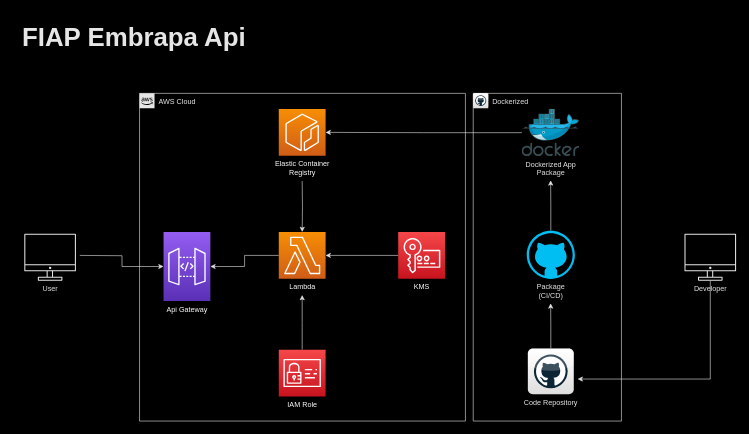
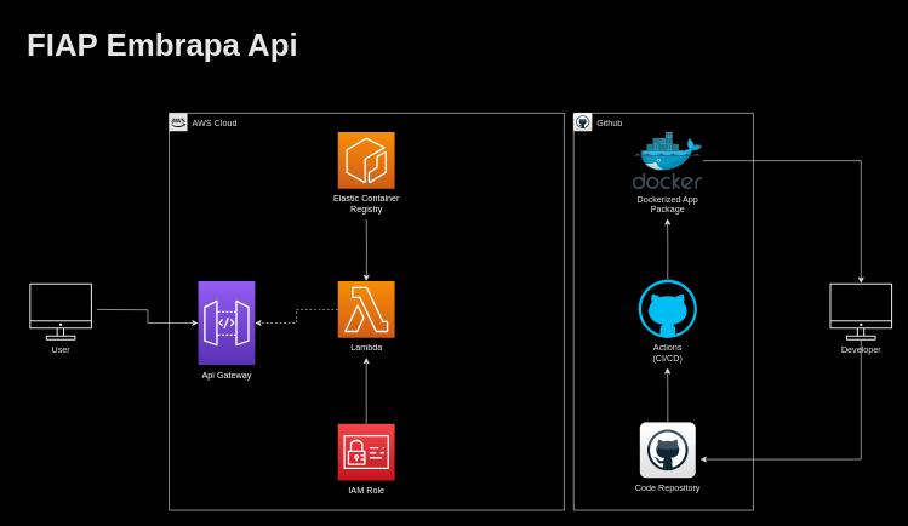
- <mxCell id="16" value="Dockerized" style="points=[[0,0],[0.25,0],[0.5,0],[0.75,0],[1,0],[1,0.25],[1,0.5],[1,0.75],[1,1],[0.75,1],[0.5,1],[0.25,1],[0,1],[0,0.75],[0,0.5],[0,0.25]];outlineConnect=0;gradientColor=none;html=1;whiteSpace=wrap;fontSize=12;fontStyle=0;container=0;pointerEvents=0;collapsible=0;recursiveResize=0;shape=mxgraph.aws4.group;grIcon=mxgraph.aws4.group_aws_cloud_alt;strokeColor=#E6E6E6;fillColor=none;verticalAlign=top;align=left;spacingLeft=30;fontColor=#E6E6E6;dashed=0;" vertex="1" parent="1"><mxGeometry x="788" y="155" width="247" height="546" as="geometry" /></mxCell>
+ <mxCell id="16" value="Github" style="points=[[0,0],[0.25,0],[0.5,0],[0.75,0],[1,0],[1,0.25],[1,0.5],[1,0.75],[1,1],[0.75,1],[0.5,1],[0.25,1],[0,1],[0,0.75],[0,0.5],[0,0.25]];outlineConnect=0;gradientColor=none;html=1;whiteSpace=wrap;fontSize=12;fontStyle=0;container=0;pointerEvents=0;collapsible=0;recursiveResize=0;shape=mxgraph.aws4.group;grIcon=mxgraph.aws4.group_aws_cloud_alt;strokeColor=#E6E6E6;fillColor=none;verticalAlign=top;align=left;spacingLeft=30;fontColor=#E6E6E6;dashed=0;" vertex="1" parent="1"><mxGeometry x="788" y="155" width="247" height="546" as="geometry" /></mxCell>
- <mxCell id="20" style="edgeStyle=orthogonalEdgeStyle;rounded=0;orthogonalLoop=1;jettySize=auto;html=1;fontColor=#E6E6E6;strokeColor=#E6E6E6;" edge="1" parent="1" source="21" target="7"><mxGeometry relative="1" as="geometry" /></mxCell>
+ <mxCell id="20" style="edgeStyle=orthogonalEdgeStyle;rounded=0;orthogonalLoop=1;jettySize=auto;html=1;fontColor=#E6E6E6;strokeColor=#E6E6E6;" edge="1" parent="1" source="21" target="23"><mxGeometry relative="1" as="geometry" /></mxCell>
- <mxCell id="8" style="edgeStyle=orthogonalEdgeStyle;rounded=0;orthogonalLoop=1;jettySize=auto;html=1;fontColor=#FFFFFF;strokeColor=#E6E6E6;" edge="1" parent="1" source="9" target="5"><mxGeometry relative="1" as="geometry" /></mxCell>
- <mxCell id="9" value="KMS" style="sketch=0;points=[[0,0,0],[0.25,0,0],[0.5,0,0],[0.75,0,0],[1,0,0],[0,1,0],[0.25,1,0],[0.5,1,0],[0.75,1,0],[1,1,0],[0,0.25,0],[0,0.5,0],[0,0.75,0],[1,0.25,0],[1,0.5,0],[1,0.75,0]];outlineConnect=0;fontColor=#FFFFFF;gradientColor=#F54749;gradientDirection=north;fillColor=#C7131F;strokeColor=#ffffff;dashed=0;verticalLabelPosition=bottom;verticalAlign=top;align=center;html=1;fontSize=12;fontStyle=0;aspect=fixed;shape=mxgraph.aws4.resourceIcon;resIcon=mxgraph.aws4.key_management_service;" vertex="1" parent="1"><mxGeometry x="663" y="386" width="78" height="78" as="geometry" /></mxCell>
- <mxCell id="4" style="edgeStyle=orthogonalEdgeStyle;rounded=0;orthogonalLoop=1;jettySize=auto;html=1;entryX=1;entryY=0.5;entryDx=0;entryDy=0;entryPerimeter=0;fontColor=#FFFFFF;strokeColor=#E6E6E6;" edge="1" parent="1" source="5" target="3"><mxGeometry relative="1" as="geometry" /></mxCell>
+ <mxCell id="4" style="edgeStyle=orthogonalEdgeStyle;rounded=0;orthogonalLoop=1;jettySize=auto;html=1;entryX=1;entryY=0.5;entryDx=0;entryDy=0;entryPerimeter=0;fontColor=#FFFFFF;strokeColor=#E6E6E6;dashed=1;" edge="1" parent="1" source="5" target="3"><mxGeometry relative="1" as="geometry" /></mxCell>
- <mxCell id="19" value="Package&lt;br&gt;(CI/CD)" style="verticalLabelPosition=bottom;html=1;verticalAlign=top;align=center;strokeColor=none;fillColor=#00BEF2;shape=mxgraph.azure.github_code;pointerEvents=1;fontColor=#E6E6E6;" vertex="1" parent="1"><mxGeometry x="877.14" y="383.87" width="80.26" height="80.26" as="geometry" /></mxCell>
+ <mxCell id="19" value="Actions&lt;br&gt;(CI/CD)" style="verticalLabelPosition=bottom;html=1;verticalAlign=top;align=center;strokeColor=none;fillColor=#00BEF2;shape=mxgraph.azure.github_code;pointerEvents=1;fontColor=#E6E6E6;" vertex="1" parent="1"><mxGeometry x="877.14" y="383.87" width="80.26" height="80.26" as="geometry" /></mxCell>
